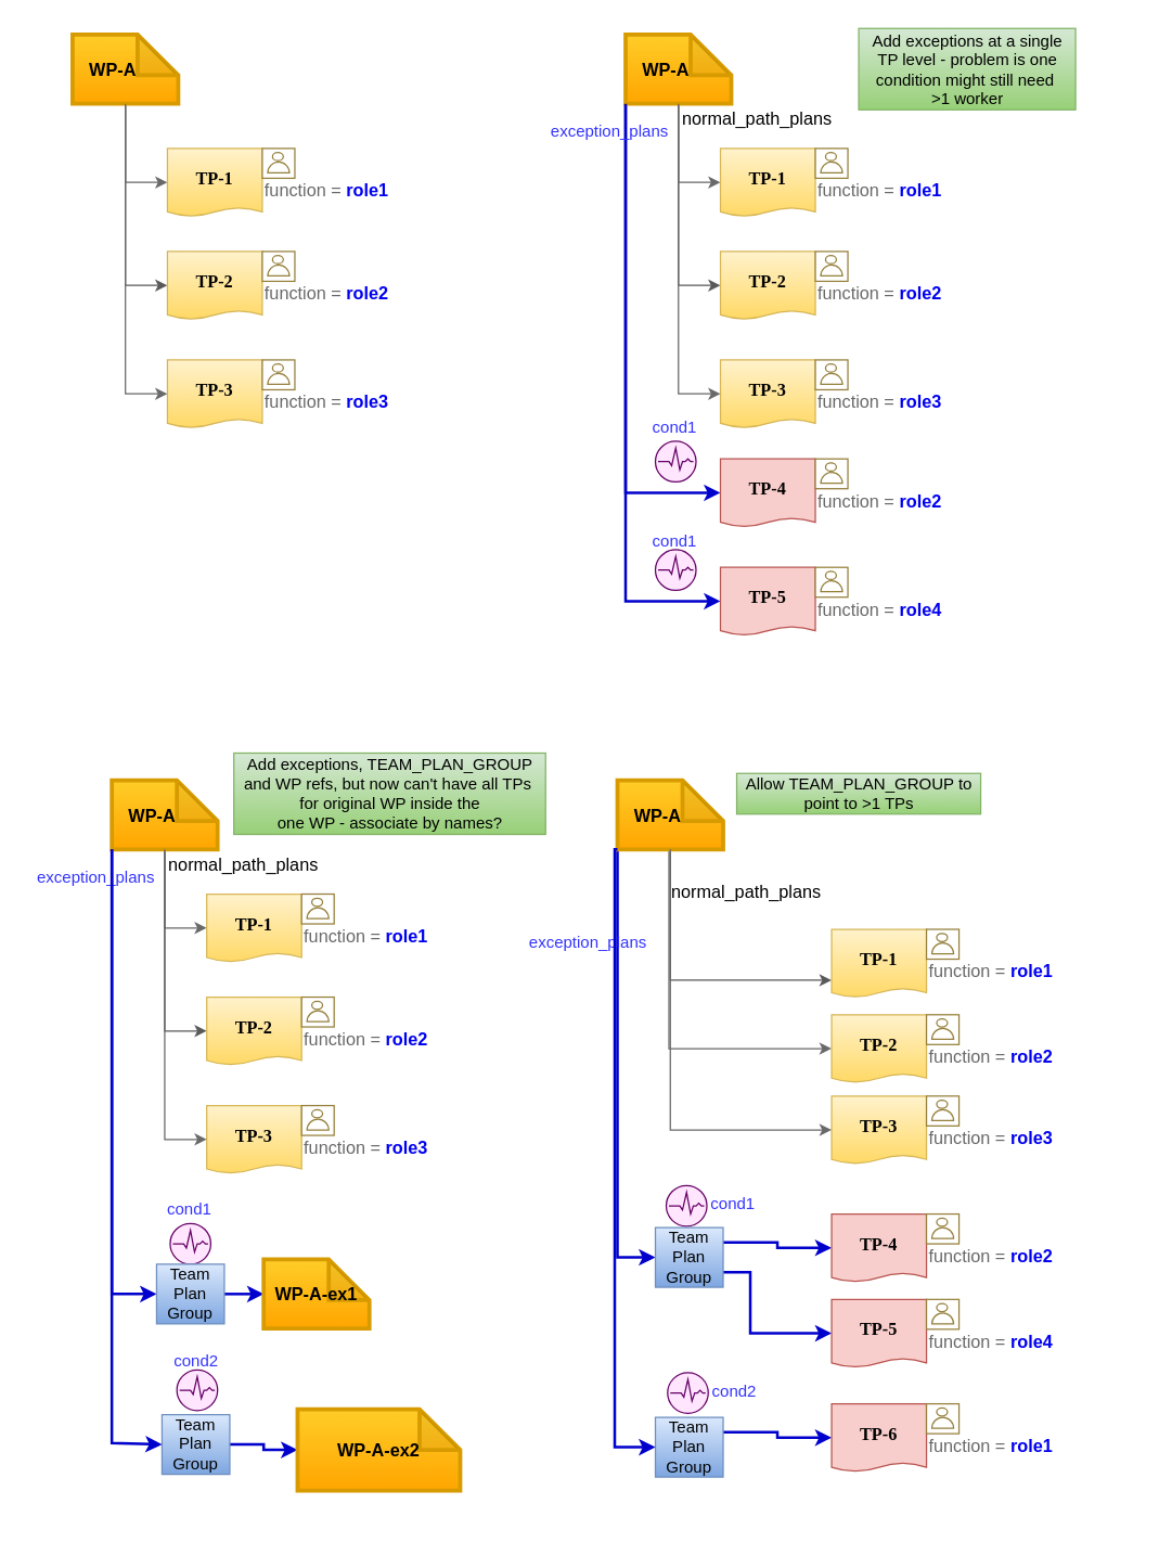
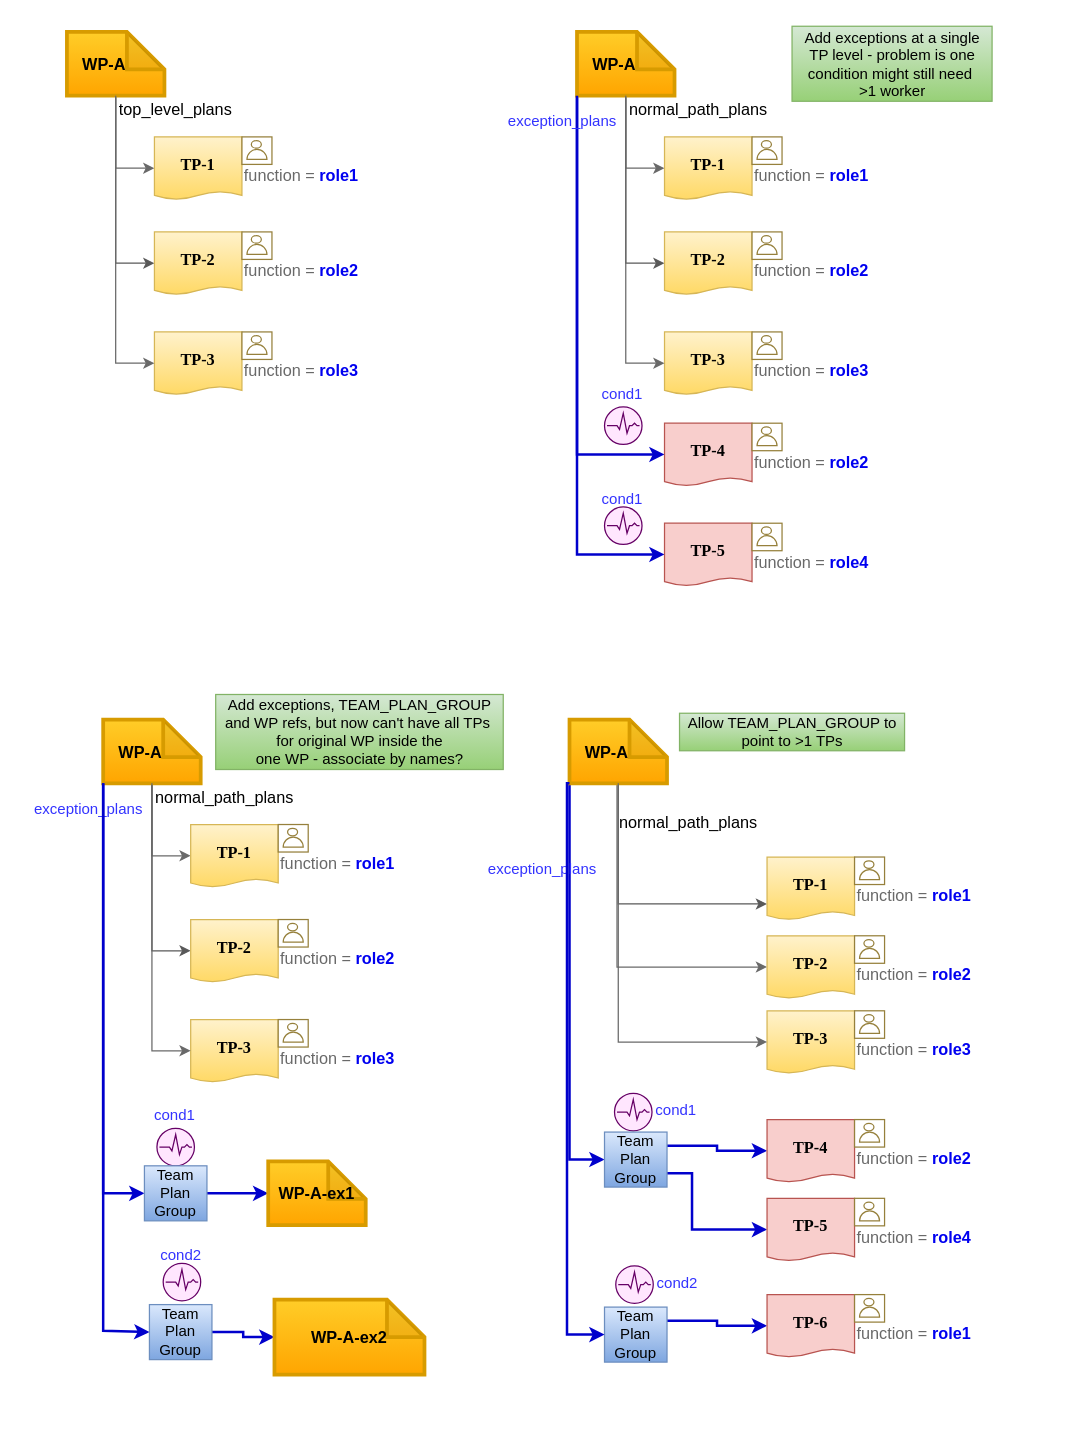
+ <mxCell id="9" value="top_level_plans" style="text;html=1;resizable=0;points=[];autosize=1;align=left;verticalAlign=top;spacingTop=-4;fontSize=13;" parent="1" vertex="1"><mxGeometry x="93" y="77" width="110" height="20" as="geometry" /></mxCell>
- <mxCell id="84" value="&lt;div style=&quot;text-align: center&quot;&gt;&lt;font&gt;&lt;b&gt;WP-A-ex1&lt;/b&gt;&lt;/font&gt;&lt;/div&gt;" style="shape=note;whiteSpace=wrap;html=1;backgroundOutline=1;darkOpacity=0.05;fontSize=13;fillColor=#ffcd28;strokeColor=#d79b00;gradientColor=#ffa500;spacingTop=0;strokeWidth=3;align=center;" vertex="1" parent="1"><mxGeometry x="194" y="928.5" width="78" height="51" as="geometry" /></mxCell>
+ <mxCell id="84" value="&lt;div style=&quot;text-align: center&quot;&gt;&lt;font&gt;&lt;b&gt;WP-A-ex1&lt;/b&gt;&lt;/font&gt;&lt;/div&gt;" style="shape=note;whiteSpace=wrap;html=1;backgroundOutline=1;darkOpacity=0.05;fontSize=13;fillColor=#ffcd28;strokeColor=#d79b00;gradientColor=#ffa500;spacingTop=0;strokeWidth=3;align=center;" vertex="1" parent="1"><mxGeometry x="214" y="928.5" width="78" height="51" as="geometry" /></mxCell>
